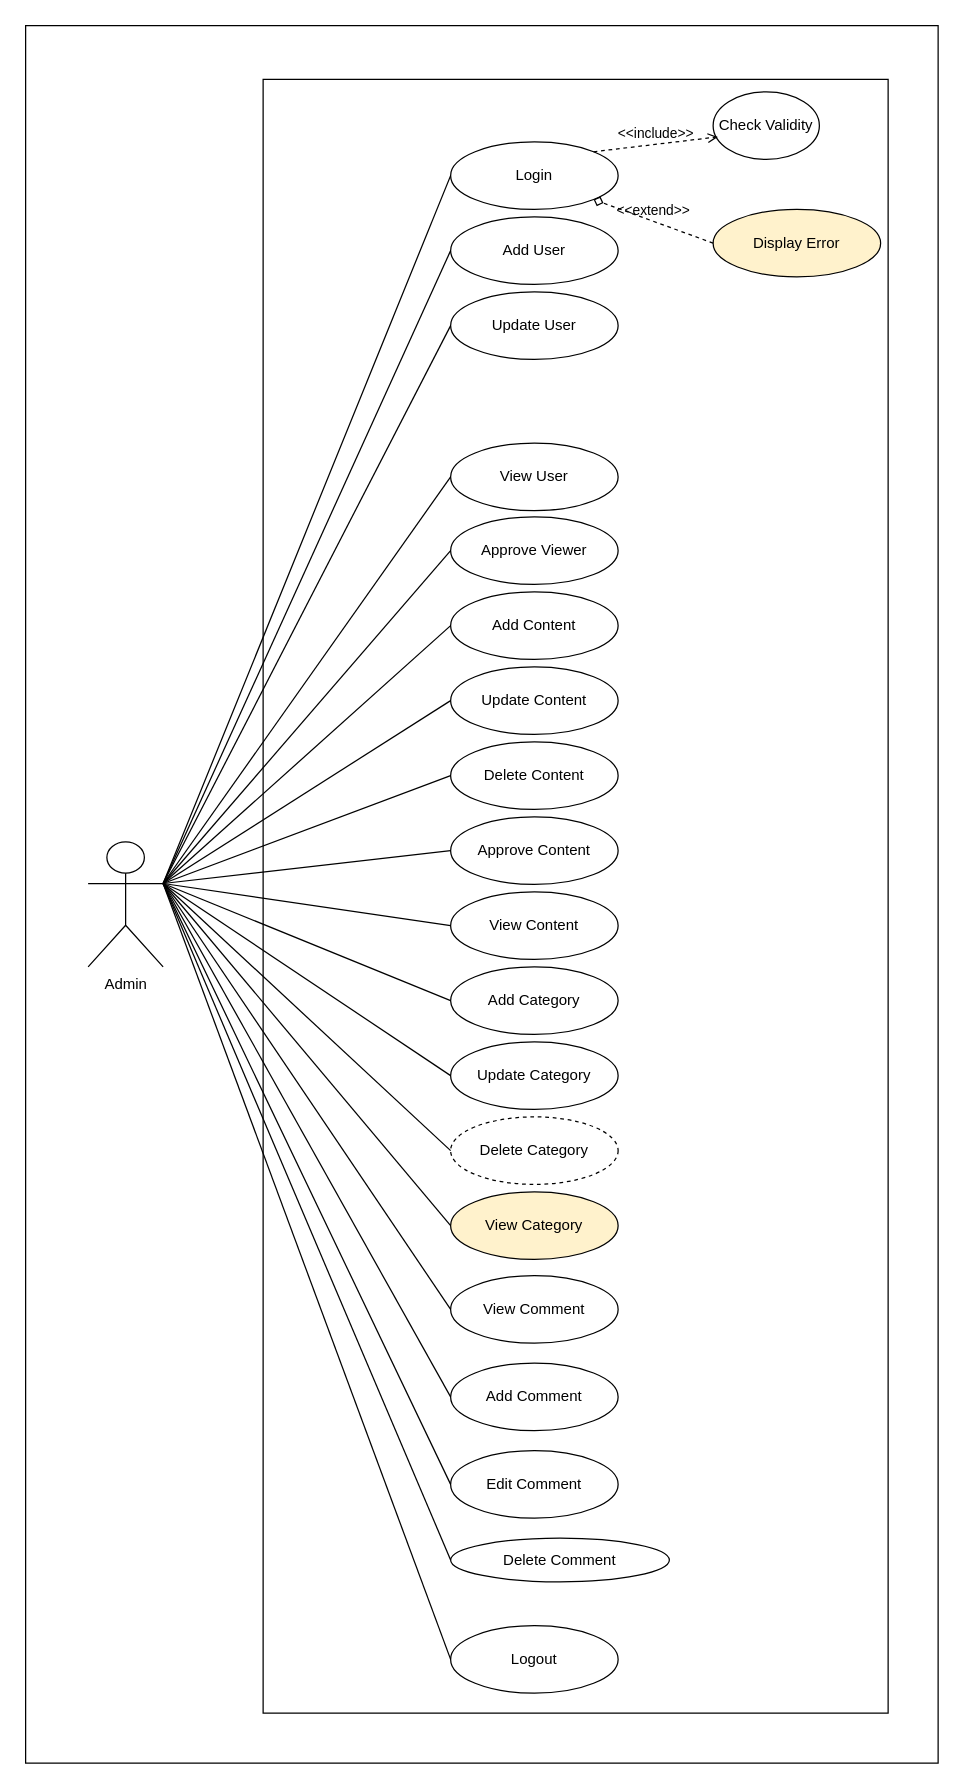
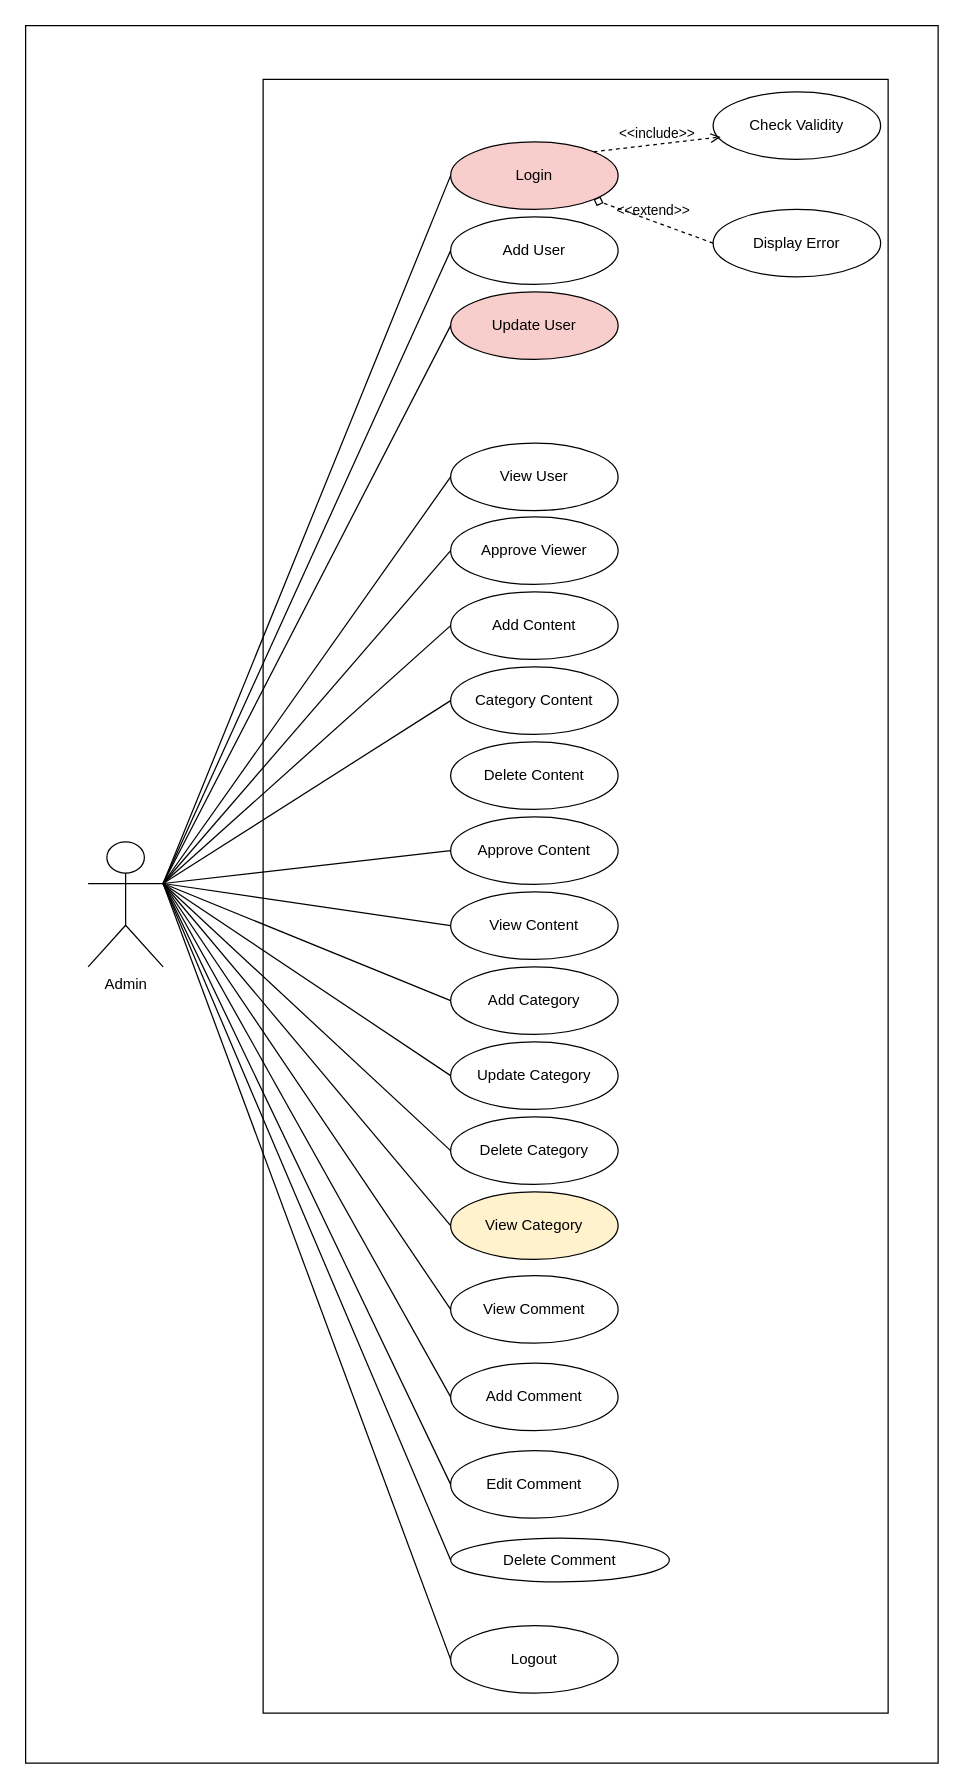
- <mxCell id="7" value="Check Validity" style="ellipse;whiteSpace=wrap;html=1;" parent="1" vertex="1"><mxGeometry x="570" y="73" width="85" height="54" as="geometry" /></mxCell>
+ <mxCell id="7" value="Check Validity" style="ellipse;whiteSpace=wrap;html=1;" parent="1" vertex="1"><mxGeometry x="570" y="73" width="134" height="54" as="geometry" /></mxCell>
- <mxCell id="5" value="Login" style="ellipse;whiteSpace=wrap;html=1;" parent="1" vertex="1"><mxGeometry x="360" y="113" width="134" height="54" as="geometry" /></mxCell>
+ <mxCell id="5" value="Login" style="ellipse;whiteSpace=wrap;html=1;fillColor=#f8cecc;" parent="1" vertex="1"><mxGeometry x="360" y="113" width="134" height="54" as="geometry" /></mxCell>
- <mxCell id="6" value="Display Error" style="ellipse;whiteSpace=wrap;html=1;fillColor=#fff2cc;" parent="1" vertex="1"><mxGeometry x="570" y="167" width="134" height="54" as="geometry" /></mxCell>
+ <mxCell id="6" value="Display Error" style="ellipse;whiteSpace=wrap;html=1;" parent="1" vertex="1"><mxGeometry x="570" y="167" width="134" height="54" as="geometry" /></mxCell>
- <mxCell id="9" value="Update User" style="ellipse;whiteSpace=wrap;html=1;" parent="1" vertex="1"><mxGeometry x="360" y="233" width="134" height="54" as="geometry" /></mxCell>
+ <mxCell id="9" value="Update User" style="ellipse;whiteSpace=wrap;html=1;fillColor=#f8cecc;" parent="1" vertex="1"><mxGeometry x="360" y="233" width="134" height="54" as="geometry" /></mxCell>
- <mxCell id="13" value="Update Content" style="ellipse;whiteSpace=wrap;html=1;" parent="1" vertex="1"><mxGeometry x="360" y="533" width="134" height="54" as="geometry" /></mxCell>
+ <mxCell id="13" value="Category Content" style="ellipse;whiteSpace=wrap;html=1;" parent="1" vertex="1"><mxGeometry x="360" y="533" width="134" height="54" as="geometry" /></mxCell>
- <mxCell id="32" value="" style="endArrow=none;html=1;rounded=0;entryX=0;entryY=0.5;entryDx=0;entryDy=0;exitX=1;exitY=0.333;exitDx=0;exitDy=0;exitPerimeter=0;" parent="1" source="4" target="14" edge="1"><mxGeometry width="50" height="50" relative="1" as="geometry"><mxPoint x="170" y="373" as="sourcePoint" /><mxPoint x="370" y="568" as="targetPoint" /></mxGeometry></mxCell>
- <mxCell id="19" value="Delete Category" style="ellipse;whiteSpace=wrap;html=1;dashed=1;" parent="1" vertex="1"><mxGeometry x="360" y="893" width="134" height="54" as="geometry" /></mxCell>
+ <mxCell id="19" value="Delete Category" style="ellipse;whiteSpace=wrap;html=1;" parent="1" vertex="1"><mxGeometry x="360" y="893" width="134" height="54" as="geometry" /></mxCell>
